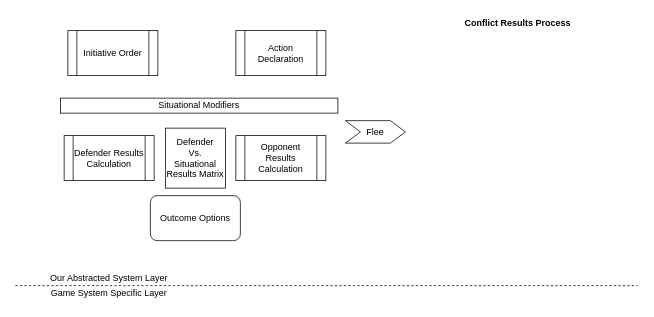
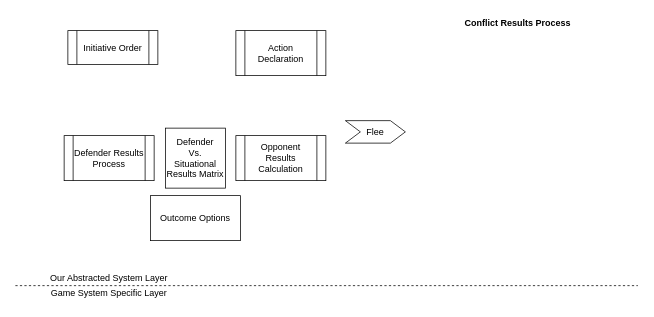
- <mxCell id="6" value="&lt;div&gt;Initiative Order&lt;/div&gt;" style="shape=process;whiteSpace=wrap;html=1;backgroundOutline=1;" vertex="1" parent="1"><mxGeometry x="90" y="40" width="120" height="60" as="geometry" /></mxCell>
+ <mxCell id="6" value="&lt;div&gt;Initiative Order&lt;/div&gt;" style="shape=process;whiteSpace=wrap;html=1;backgroundOutline=1;" vertex="1" parent="1"><mxGeometry x="90" y="40" width="120" height="45" as="geometry" /></mxCell>
- <mxCell id="10" value="Situational Modifiers" style="rounded=0;whiteSpace=wrap;html=1;" vertex="1" parent="1"><mxGeometry x="80" y="130" width="370" height="20" as="geometry" /></mxCell>
- <mxCell id="8" value="Defender Results Calculation" style="shape=process;whiteSpace=wrap;html=1;backgroundOutline=1;" vertex="1" parent="1"><mxGeometry x="85" y="180" width="120" height="60" as="geometry" /></mxCell>
+ <mxCell id="8" value="Defender Results Process" style="shape=process;whiteSpace=wrap;html=1;backgroundOutline=1;" vertex="1" parent="1"><mxGeometry x="85" y="180" width="120" height="60" as="geometry" /></mxCell>
- <mxCell id="12" value="Outcome Options" style="whiteSpace=wrap;html=1;rounded=1;" vertex="1" parent="1"><mxGeometry x="200" y="260" width="120" height="60" as="geometry" /></mxCell>
+ <mxCell id="12" value="Outcome Options" style="rounded=0;whiteSpace=wrap;html=1;" vertex="1" parent="1"><mxGeometry x="200" y="260" width="120" height="60" as="geometry" /></mxCell>
